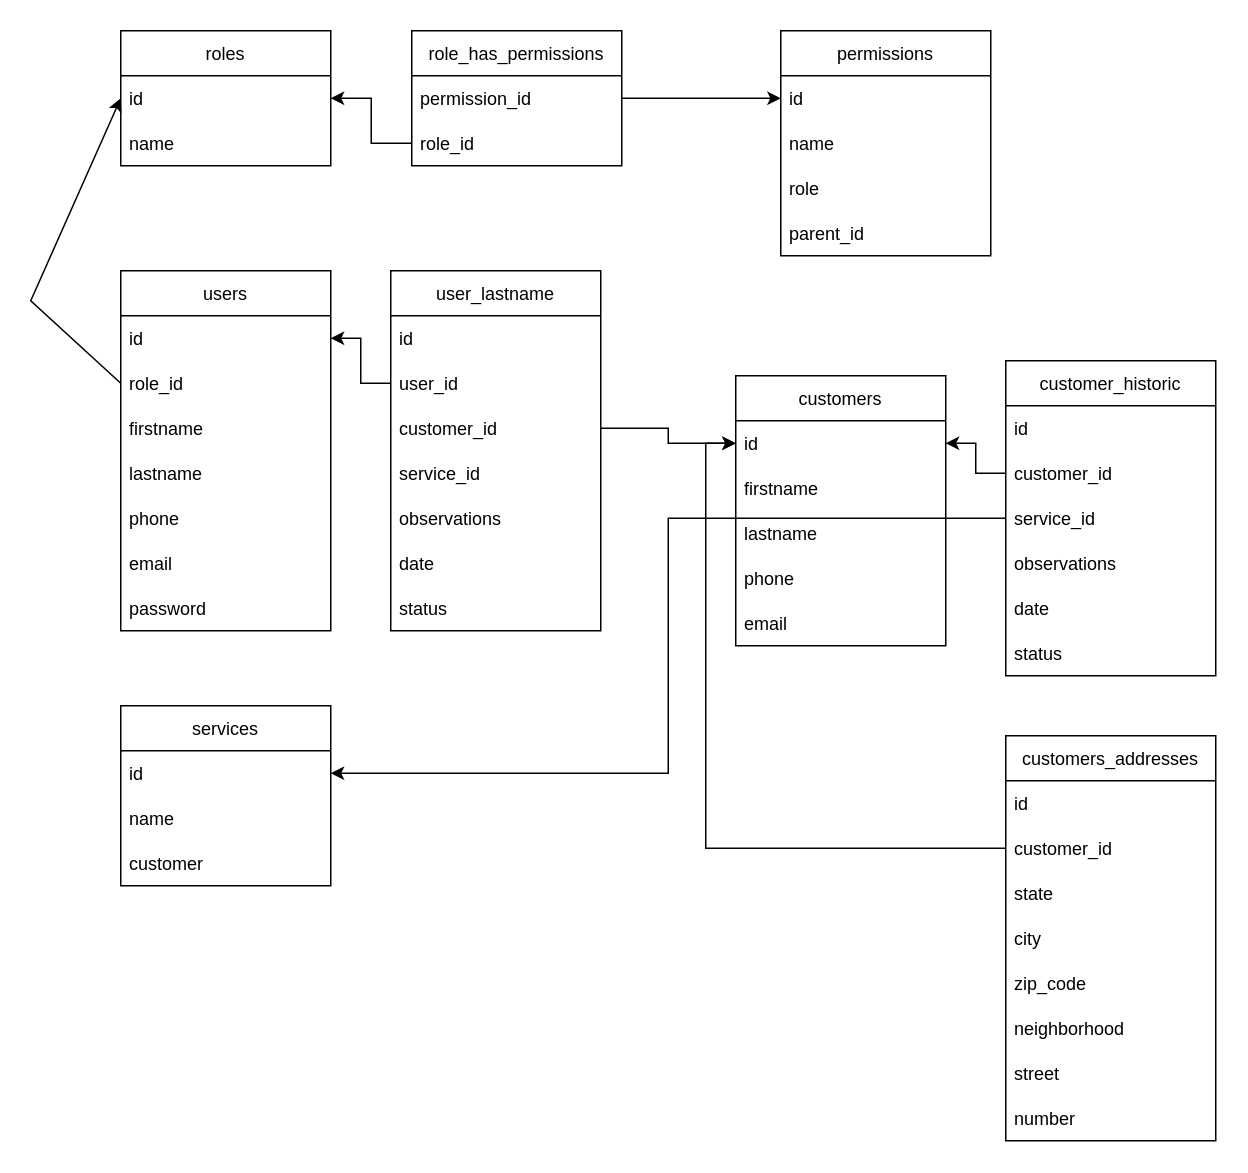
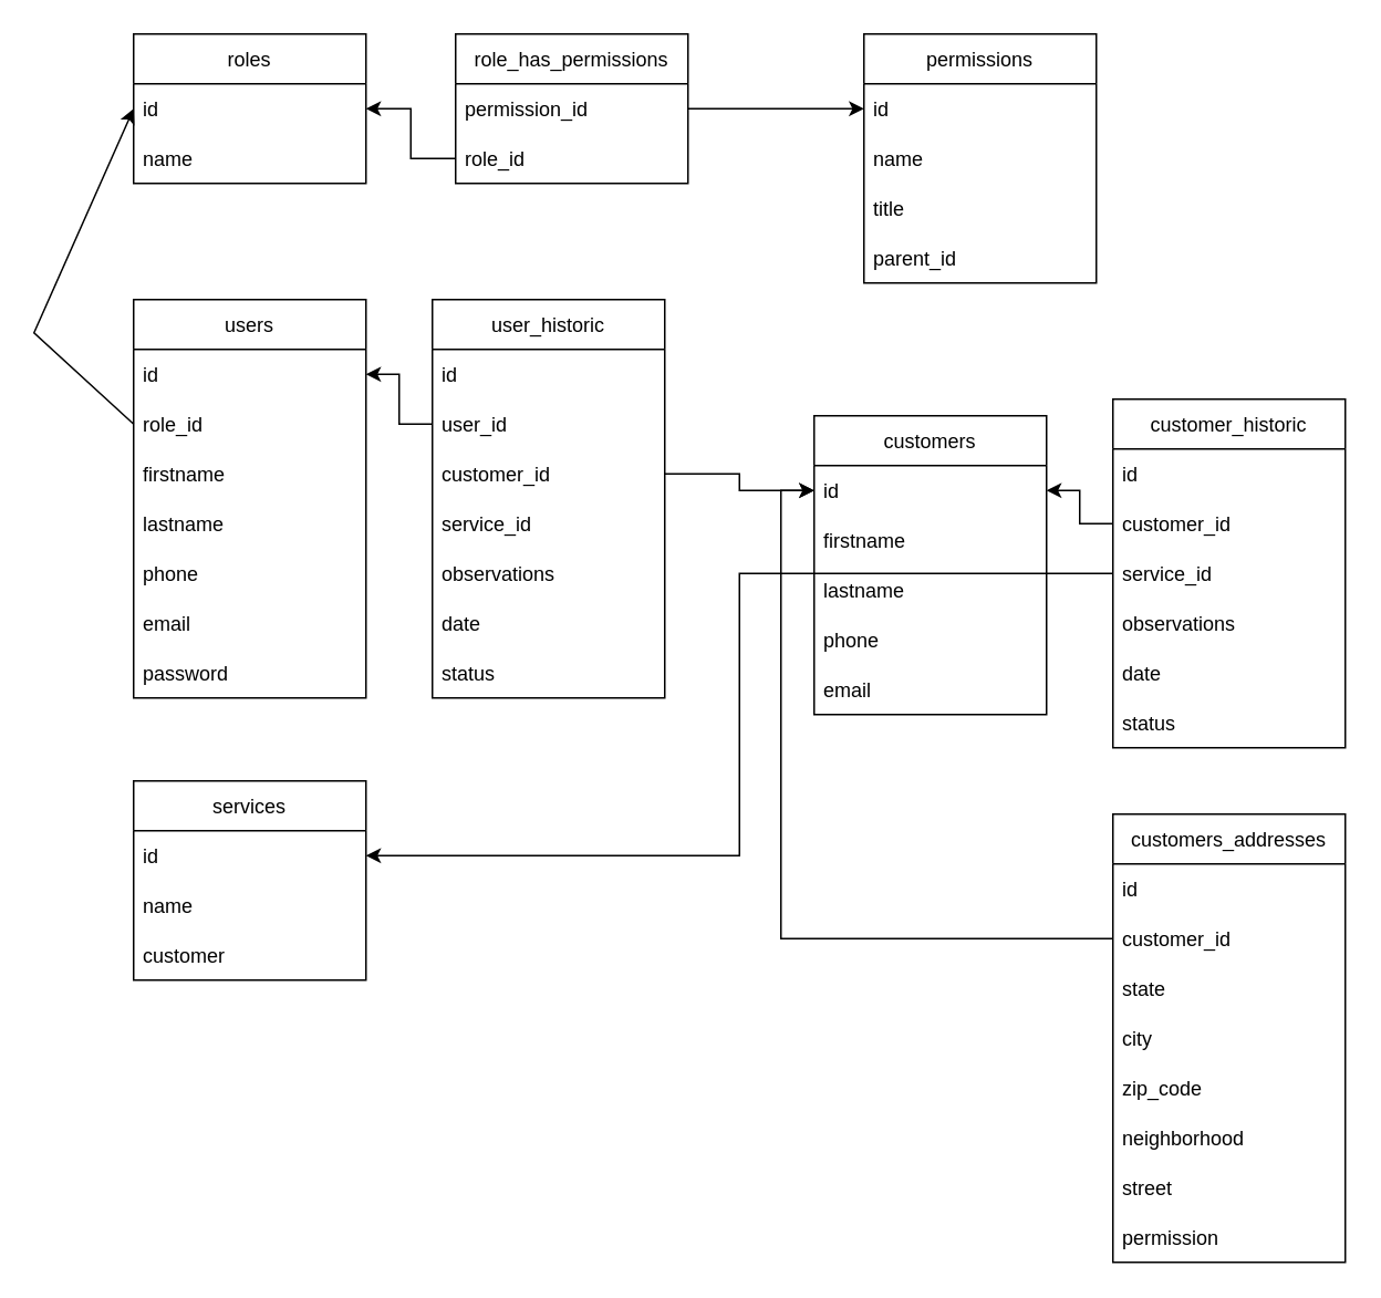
- <mxCell id="17" value="role" style="text;strokeColor=none;fillColor=none;align=left;verticalAlign=middle;spacingLeft=4;spacingRight=4;overflow=hidden;points=[[0,0.5],[1,0.5]];portConstraint=eastwest;rotatable=0;" vertex="1" parent="14"><mxGeometry y="90" width="140" height="30" as="geometry" /></mxCell>
+ <mxCell id="17" value="title" style="text;strokeColor=none;fillColor=none;align=left;verticalAlign=middle;spacingLeft=4;spacingRight=4;overflow=hidden;points=[[0,0.5],[1,0.5]];portConstraint=eastwest;rotatable=0;" vertex="1" parent="14"><mxGeometry y="90" width="140" height="30" as="geometry" /></mxCell>
- <mxCell id="53" value="user_lastname" style="swimlane;fontStyle=0;childLayout=stackLayout;horizontal=1;startSize=30;horizontalStack=0;resizeParent=1;resizeParentMax=0;resizeLast=0;collapsible=1;marginBottom=0;" vertex="1" parent="1"><mxGeometry x="260" y="180" width="140" height="240" as="geometry" /></mxCell>
+ <mxCell id="53" value="user_historic" style="swimlane;fontStyle=0;childLayout=stackLayout;horizontal=1;startSize=30;horizontalStack=0;resizeParent=1;resizeParentMax=0;resizeLast=0;collapsible=1;marginBottom=0;" vertex="1" parent="1"><mxGeometry x="260" y="180" width="140" height="240" as="geometry" /></mxCell>
- <mxCell id="37" value="number" style="text;strokeColor=none;fillColor=none;align=left;verticalAlign=middle;spacingLeft=4;spacingRight=4;overflow=hidden;points=[[0,0.5],[1,0.5]];portConstraint=eastwest;rotatable=0;" vertex="1" parent="29"><mxGeometry y="240" width="140" height="30" as="geometry" /></mxCell>
+ <mxCell id="37" value="permission" style="text;strokeColor=none;fillColor=none;align=left;verticalAlign=middle;spacingLeft=4;spacingRight=4;overflow=hidden;points=[[0,0.5],[1,0.5]];portConstraint=eastwest;rotatable=0;" vertex="1" parent="29"><mxGeometry y="240" width="140" height="30" as="geometry" /></mxCell>
